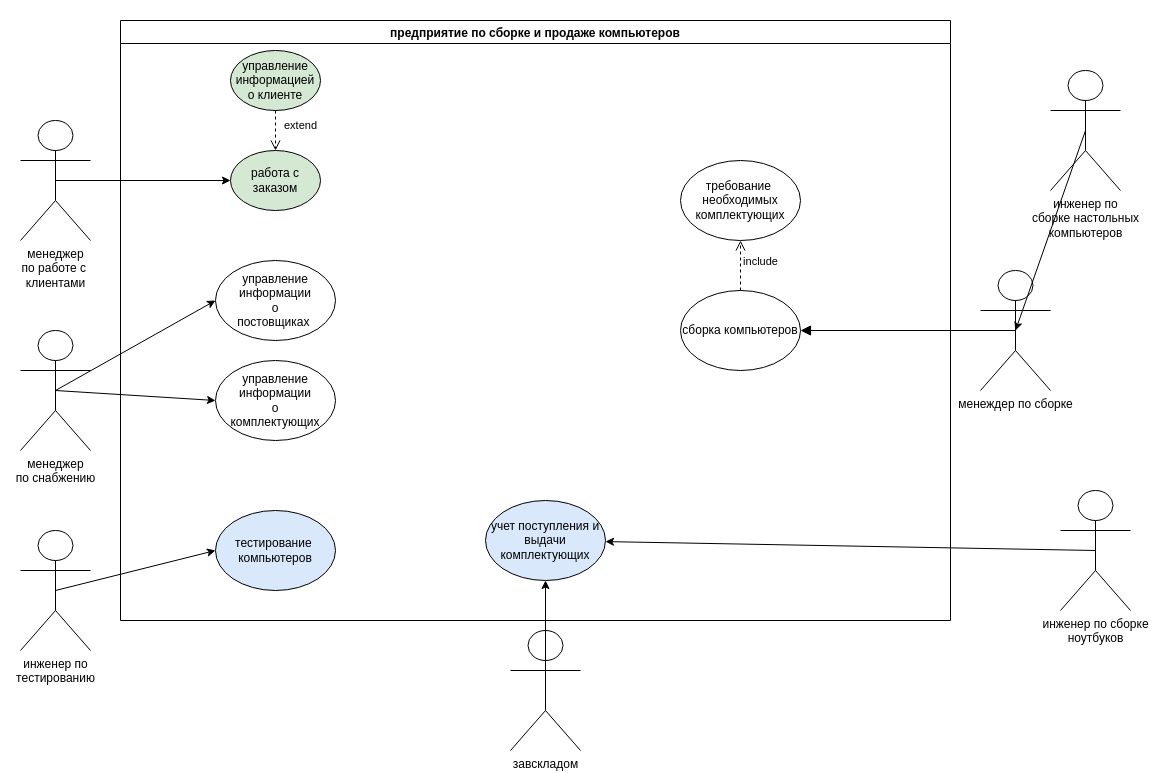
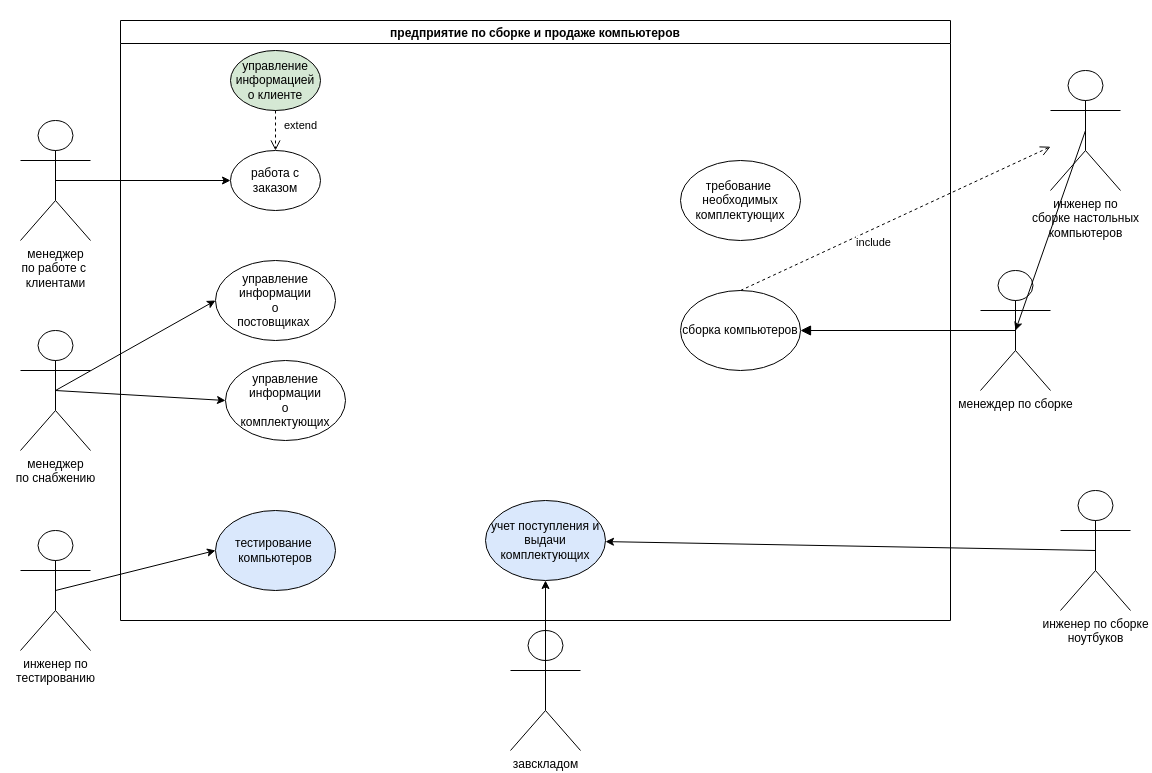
- <mxCell id="3" value="работа с заказом" style="ellipse;whiteSpace=wrap;html=1;fillColor=#d5e8d4;" vertex="1" parent="2"><mxGeometry x="110" y="130" width="90" height="60" as="geometry" /></mxCell>
+ <mxCell id="3" value="работа с заказом" style="ellipse;whiteSpace=wrap;html=1;" vertex="1" parent="2"><mxGeometry x="110" y="130" width="90" height="60" as="geometry" /></mxCell>
- <mxCell id="12" value="include" style="html=1;verticalAlign=bottom;endArrow=open;dashed=1;endSize=8;rounded=0;exitX=0.5;exitY=0;exitDx=0;exitDy=0;entryX=0.5;entryY=1;entryDx=0;entryDy=0;" edge="1" parent="2" source="10" target="11"><mxGeometry x="-0.2" y="-20" relative="1" as="geometry"><mxPoint x="670" y="350" as="sourcePoint" /><mxPoint x="590" y="350" as="targetPoint" /><mxPoint as="offset" /></mxGeometry></mxCell>
+ <mxCell id="12" value="include" style="html=1;verticalAlign=bottom;endArrow=open;dashed=1;endSize=8;rounded=0;exitX=0.5;exitY=0;exitDx=0;exitDy=0;" edge="1" parent="2" source="10" target="16"><mxGeometry x="-0.2" y="-20" relative="1" as="geometry"><mxPoint x="670" y="350" as="sourcePoint" /><mxPoint x="590" y="350" as="targetPoint" /><mxPoint as="offset" /></mxGeometry></mxCell>
- <mxCell id="7" value="управление информации&lt;br&gt;о&lt;br&gt;комплектующих" style="ellipse;whiteSpace=wrap;html=1;" vertex="1" parent="2"><mxGeometry x="95" y="340" width="120" height="80" as="geometry" /></mxCell>
+ <mxCell id="7" value="управление информации&lt;br&gt;о&lt;br&gt;комплектующих" style="ellipse;whiteSpace=wrap;html=1;" vertex="1" parent="2"><mxGeometry x="105" y="340" width="120" height="80" as="geometry" /></mxCell>
